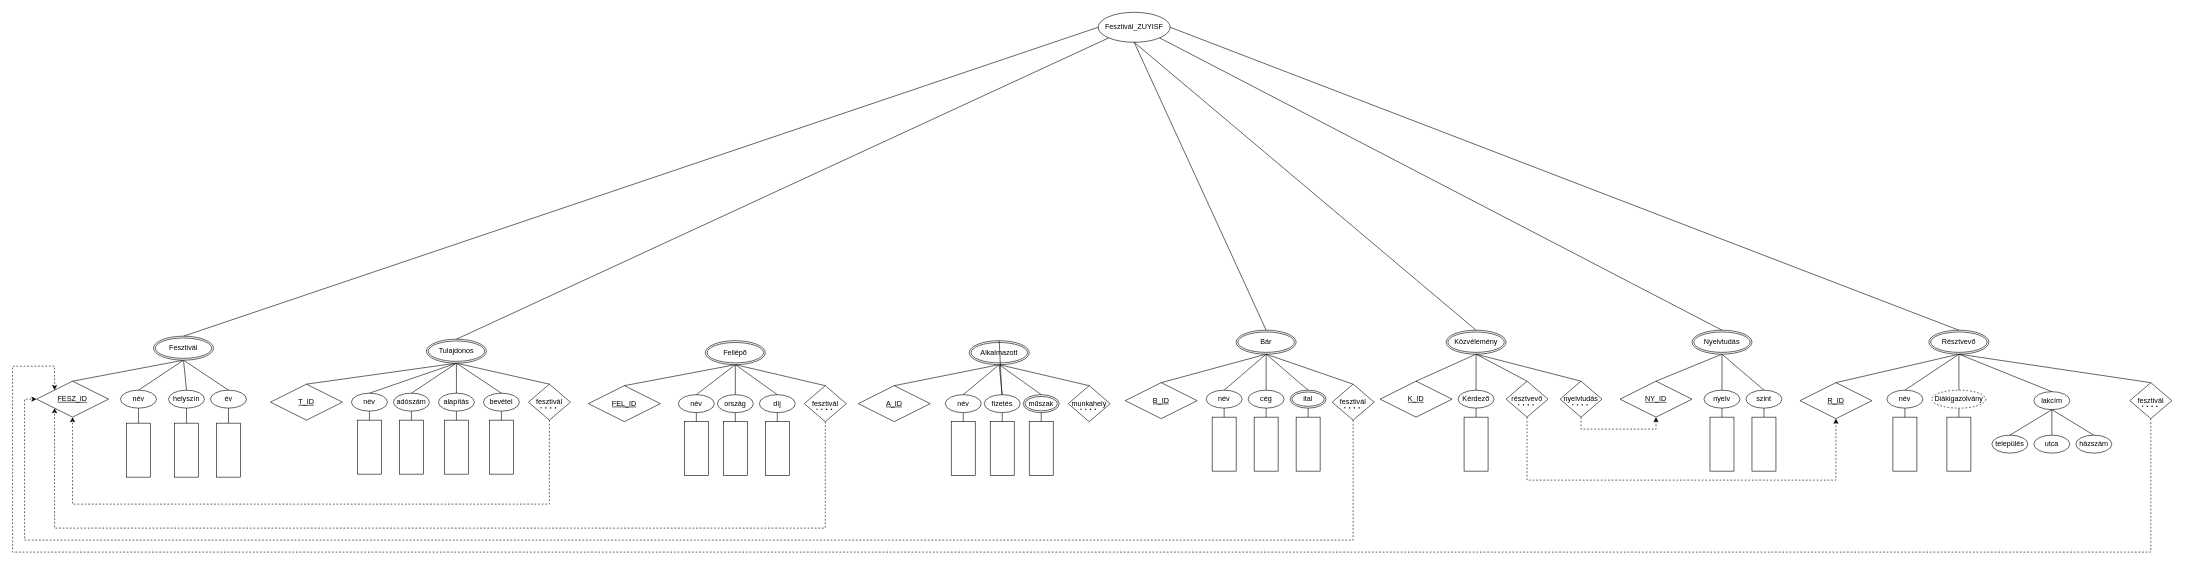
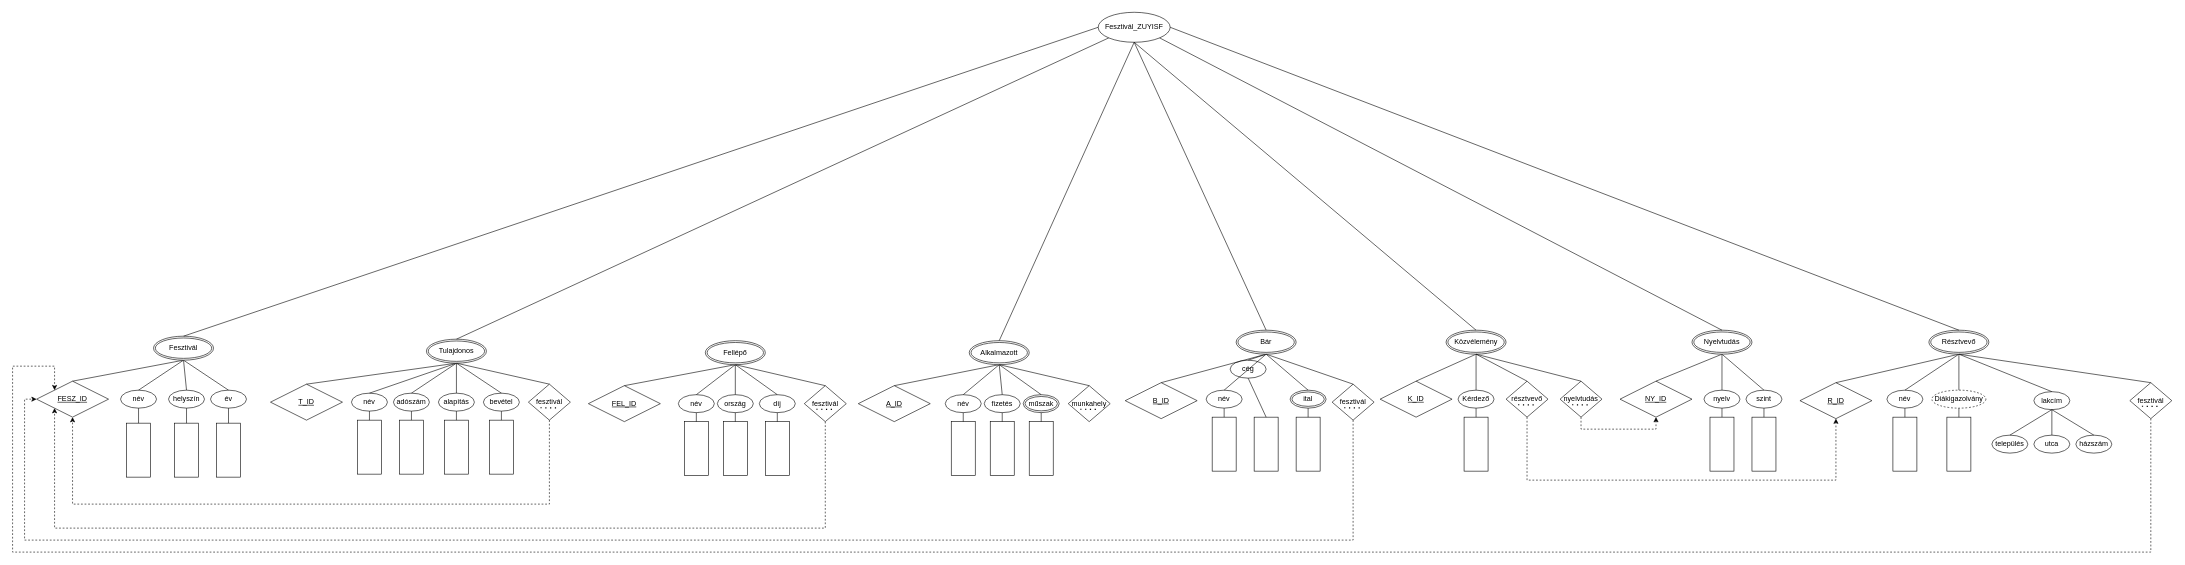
- <mxCell id="119" value="" style="endArrow=none;html=1;rounded=0;exitX=0.5;exitY=0;exitDx=0;exitDy=0;" edge="1" parent="1" source="102" target="31"><mxGeometry relative="1" as="geometry"><mxPoint x="1690" y="370" as="sourcePoint" /><mxPoint x="1850" y="370" as="targetPoint" /></mxGeometry></mxCell>
+ <mxCell id="119" value="" style="endArrow=none;html=1;rounded=0;entryX=0.5;entryY=1;entryDx=0;entryDy=0;exitX=0.5;exitY=0;exitDx=0;exitDy=0;" edge="1" parent="1" source="102" target="118"><mxGeometry relative="1" as="geometry"><mxPoint x="1690" y="370" as="sourcePoint" /><mxPoint x="1850" y="370" as="targetPoint" /></mxGeometry></mxCell>
- <mxCell id="24" value="cég" style="ellipse;whiteSpace=wrap;html=1;align=center;" parent="1" vertex="1"><mxGeometry x="2080" y="650" width="60" height="30" as="geometry" /></mxCell>
+ <mxCell id="24" value="cég" style="ellipse;whiteSpace=wrap;html=1;align=center;" parent="1" vertex="1"><mxGeometry x="2050" y="600" width="60" height="30" as="geometry" /></mxCell>
